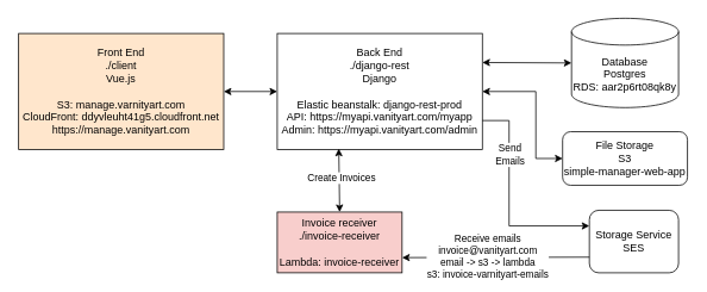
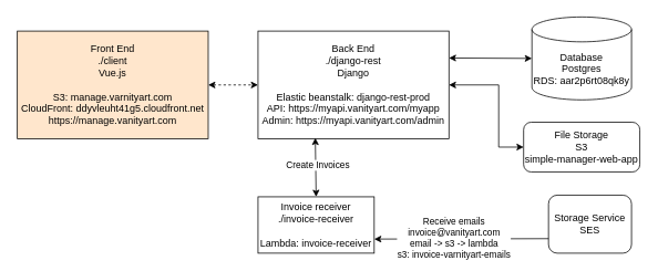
- <mxCell id="5" value="" style="endArrow=classic;startArrow=classic;html=1;rounded=0;entryX=0;entryY=0.5;entryDx=0;entryDy=0;exitX=1;exitY=0.5;exitDx=0;exitDy=0;" edge="1" parent="1" source="2" target="3"><mxGeometry width="50" height="50" relative="1" as="geometry"><mxPoint x="370" y="287" as="sourcePoint" /><mxPoint x="420" y="237" as="targetPoint" /></mxGeometry></mxCell>
+ <mxCell id="5" value="" style="endArrow=classic;startArrow=classic;html=1;rounded=0;entryX=0;entryY=0.5;entryDx=0;entryDy=0;exitX=1;exitY=0.5;exitDx=0;exitDy=0;dashed=1;" edge="1" parent="1" source="2" target="3"><mxGeometry width="50" height="50" relative="1" as="geometry"><mxPoint x="370" y="287" as="sourcePoint" /><mxPoint x="420" y="237" as="targetPoint" /></mxGeometry></mxCell>
- <mxCell id="11" value="" style="edgeStyle=elbowEdgeStyle;elbow=horizontal;endArrow=classic;html=1;rounded=0;startArrow=none;startFill=0;entryX=0;entryY=0.25;entryDx=0;entryDy=0;exitX=1;exitY=0.75;exitDx=0;exitDy=0;" edge="1" parent="1" source="3" target="9"><mxGeometry width="50" height="50" relative="1" as="geometry"><mxPoint x="550" y="112" as="sourcePoint" /><mxPoint x="640" y="187" as="targetPoint" /><Array as="points"><mxPoint x="570" y="207" /></Array></mxGeometry></mxCell>
- <mxCell id="12" value="Send&lt;br&gt;Emails" style="edgeLabel;html=1;align=center;verticalAlign=middle;resizable=0;points=[];" vertex="1" connectable="0" parent="11"><mxGeometry x="0.021" y="2" relative="1" as="geometry"><mxPoint x="-2" y="-53" as="offset" /></mxGeometry></mxCell>
- <mxCell id="10" value="Invoice receiver&lt;br&gt;./invoice-receiver&lt;br&gt;&lt;br&gt;Lambda:&amp;nbsp;invoice-receiver" style="rounded=0;whiteSpace=wrap;html=1;fillColor=#f8cecc;" vertex="1" parent="1"><mxGeometry x="310" y="237" width="140" height="68" as="geometry" /></mxCell>
+ <mxCell id="10" value="Invoice receiver&lt;br&gt;./invoice-receiver&lt;br&gt;&lt;br&gt;Lambda:&amp;nbsp;invoice-receiver" style="rounded=0;whiteSpace=wrap;html=1;" vertex="1" parent="1"><mxGeometry x="310" y="237" width="140" height="68" as="geometry" /></mxCell>
